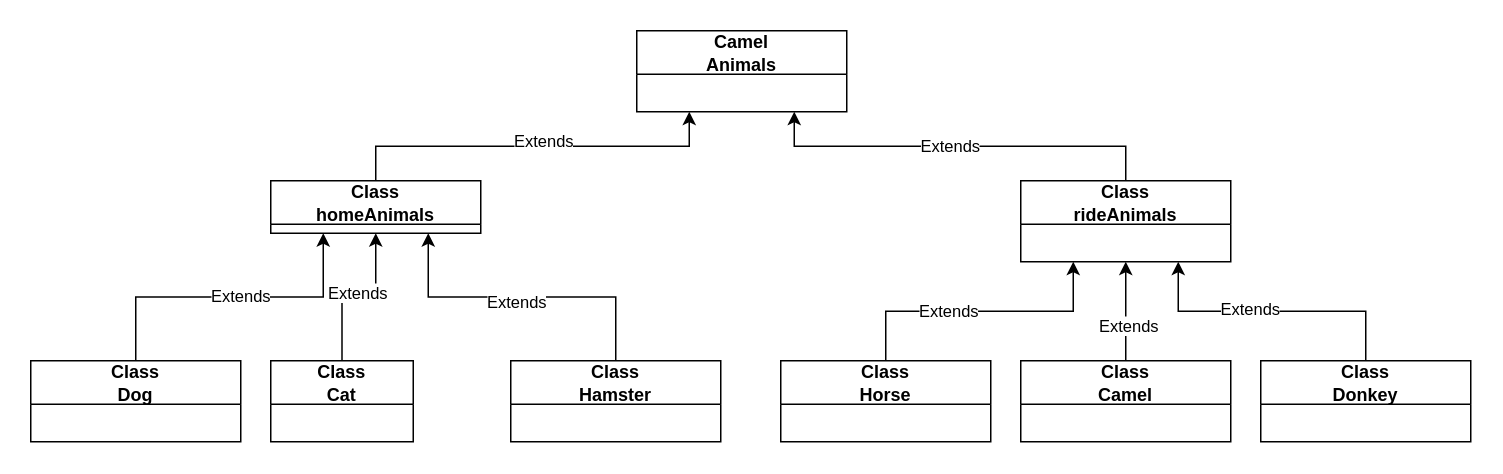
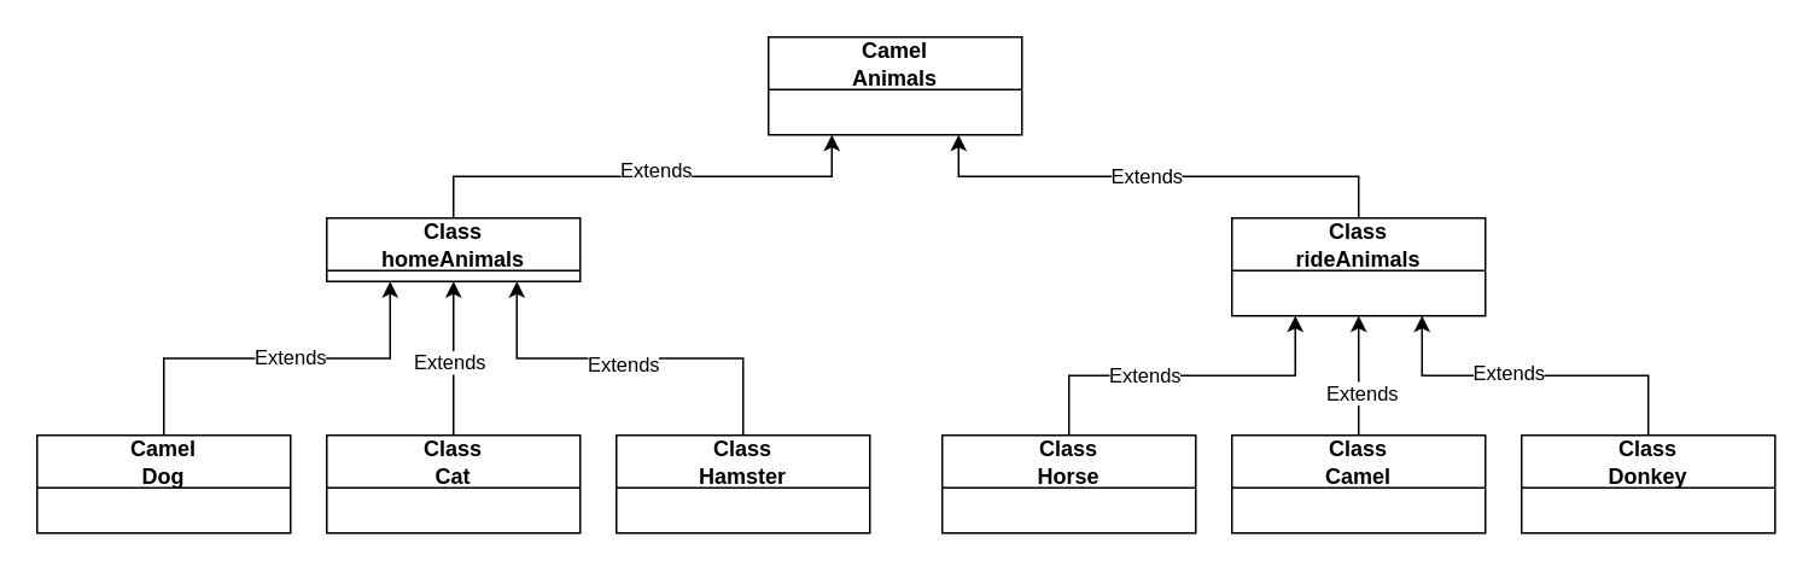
- <mxCell id="11" value="Class&lt;br&gt;Dog" style="swimlane;fontStyle=1;align=center;verticalAlign=middle;childLayout=stackLayout;horizontal=1;startSize=29;horizontalStack=0;resizeParent=1;resizeParentMax=0;resizeLast=0;collapsible=0;marginBottom=0;html=1;whiteSpace=wrap;" parent="1" vertex="1"><mxGeometry x="20" y="240" width="140" height="54" as="geometry" /></mxCell>
+ <mxCell id="11" value="Camel&lt;br&gt;Dog" style="swimlane;fontStyle=1;align=center;verticalAlign=middle;childLayout=stackLayout;horizontal=1;startSize=29;horizontalStack=0;resizeParent=1;resizeParentMax=0;resizeLast=0;collapsible=0;marginBottom=0;html=1;whiteSpace=wrap;" parent="1" vertex="1"><mxGeometry x="20" y="240" width="140" height="54" as="geometry" /></mxCell>
- <mxCell id="14" value="Class&lt;br&gt;Cat" style="swimlane;fontStyle=1;align=center;verticalAlign=middle;childLayout=stackLayout;horizontal=1;startSize=29;horizontalStack=0;resizeParent=1;resizeParentMax=0;resizeLast=0;collapsible=0;marginBottom=0;html=1;whiteSpace=wrap;" parent="1" vertex="1"><mxGeometry x="180" y="240" width="95" height="54" as="geometry" /></mxCell>
+ <mxCell id="14" value="Class&lt;br&gt;Cat" style="swimlane;fontStyle=1;align=center;verticalAlign=middle;childLayout=stackLayout;horizontal=1;startSize=29;horizontalStack=0;resizeParent=1;resizeParentMax=0;resizeLast=0;collapsible=0;marginBottom=0;html=1;whiteSpace=wrap;" parent="1" vertex="1"><mxGeometry x="180" y="240" width="140" height="54" as="geometry" /></mxCell>
